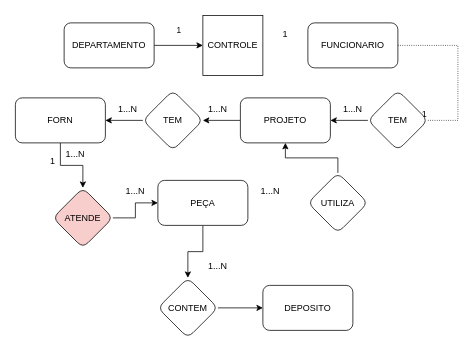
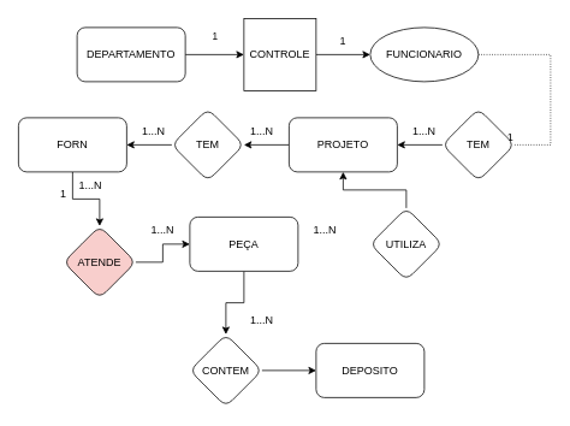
+ <mxCell id="4" value="" style="edgeStyle=orthogonalEdgeStyle;rounded=0;orthogonalLoop=1;jettySize=auto;html=1;" edge="1" parent="1" source="5" target="6"><mxGeometry relative="1" as="geometry" /></mxCell>
- <mxCell id="6" value="FUNCIONARIO" style="whiteSpace=wrap;html=1;rounded=1;" vertex="1" parent="1"><mxGeometry x="410" y="30" width="120" height="60" as="geometry" /></mxCell>
+ <mxCell id="6" value="FUNCIONARIO" style="ellipse;whiteSpace=wrap;html=1;" vertex="1" parent="1"><mxGeometry x="410" y="30" width="120" height="60" as="geometry" /></mxCell>
